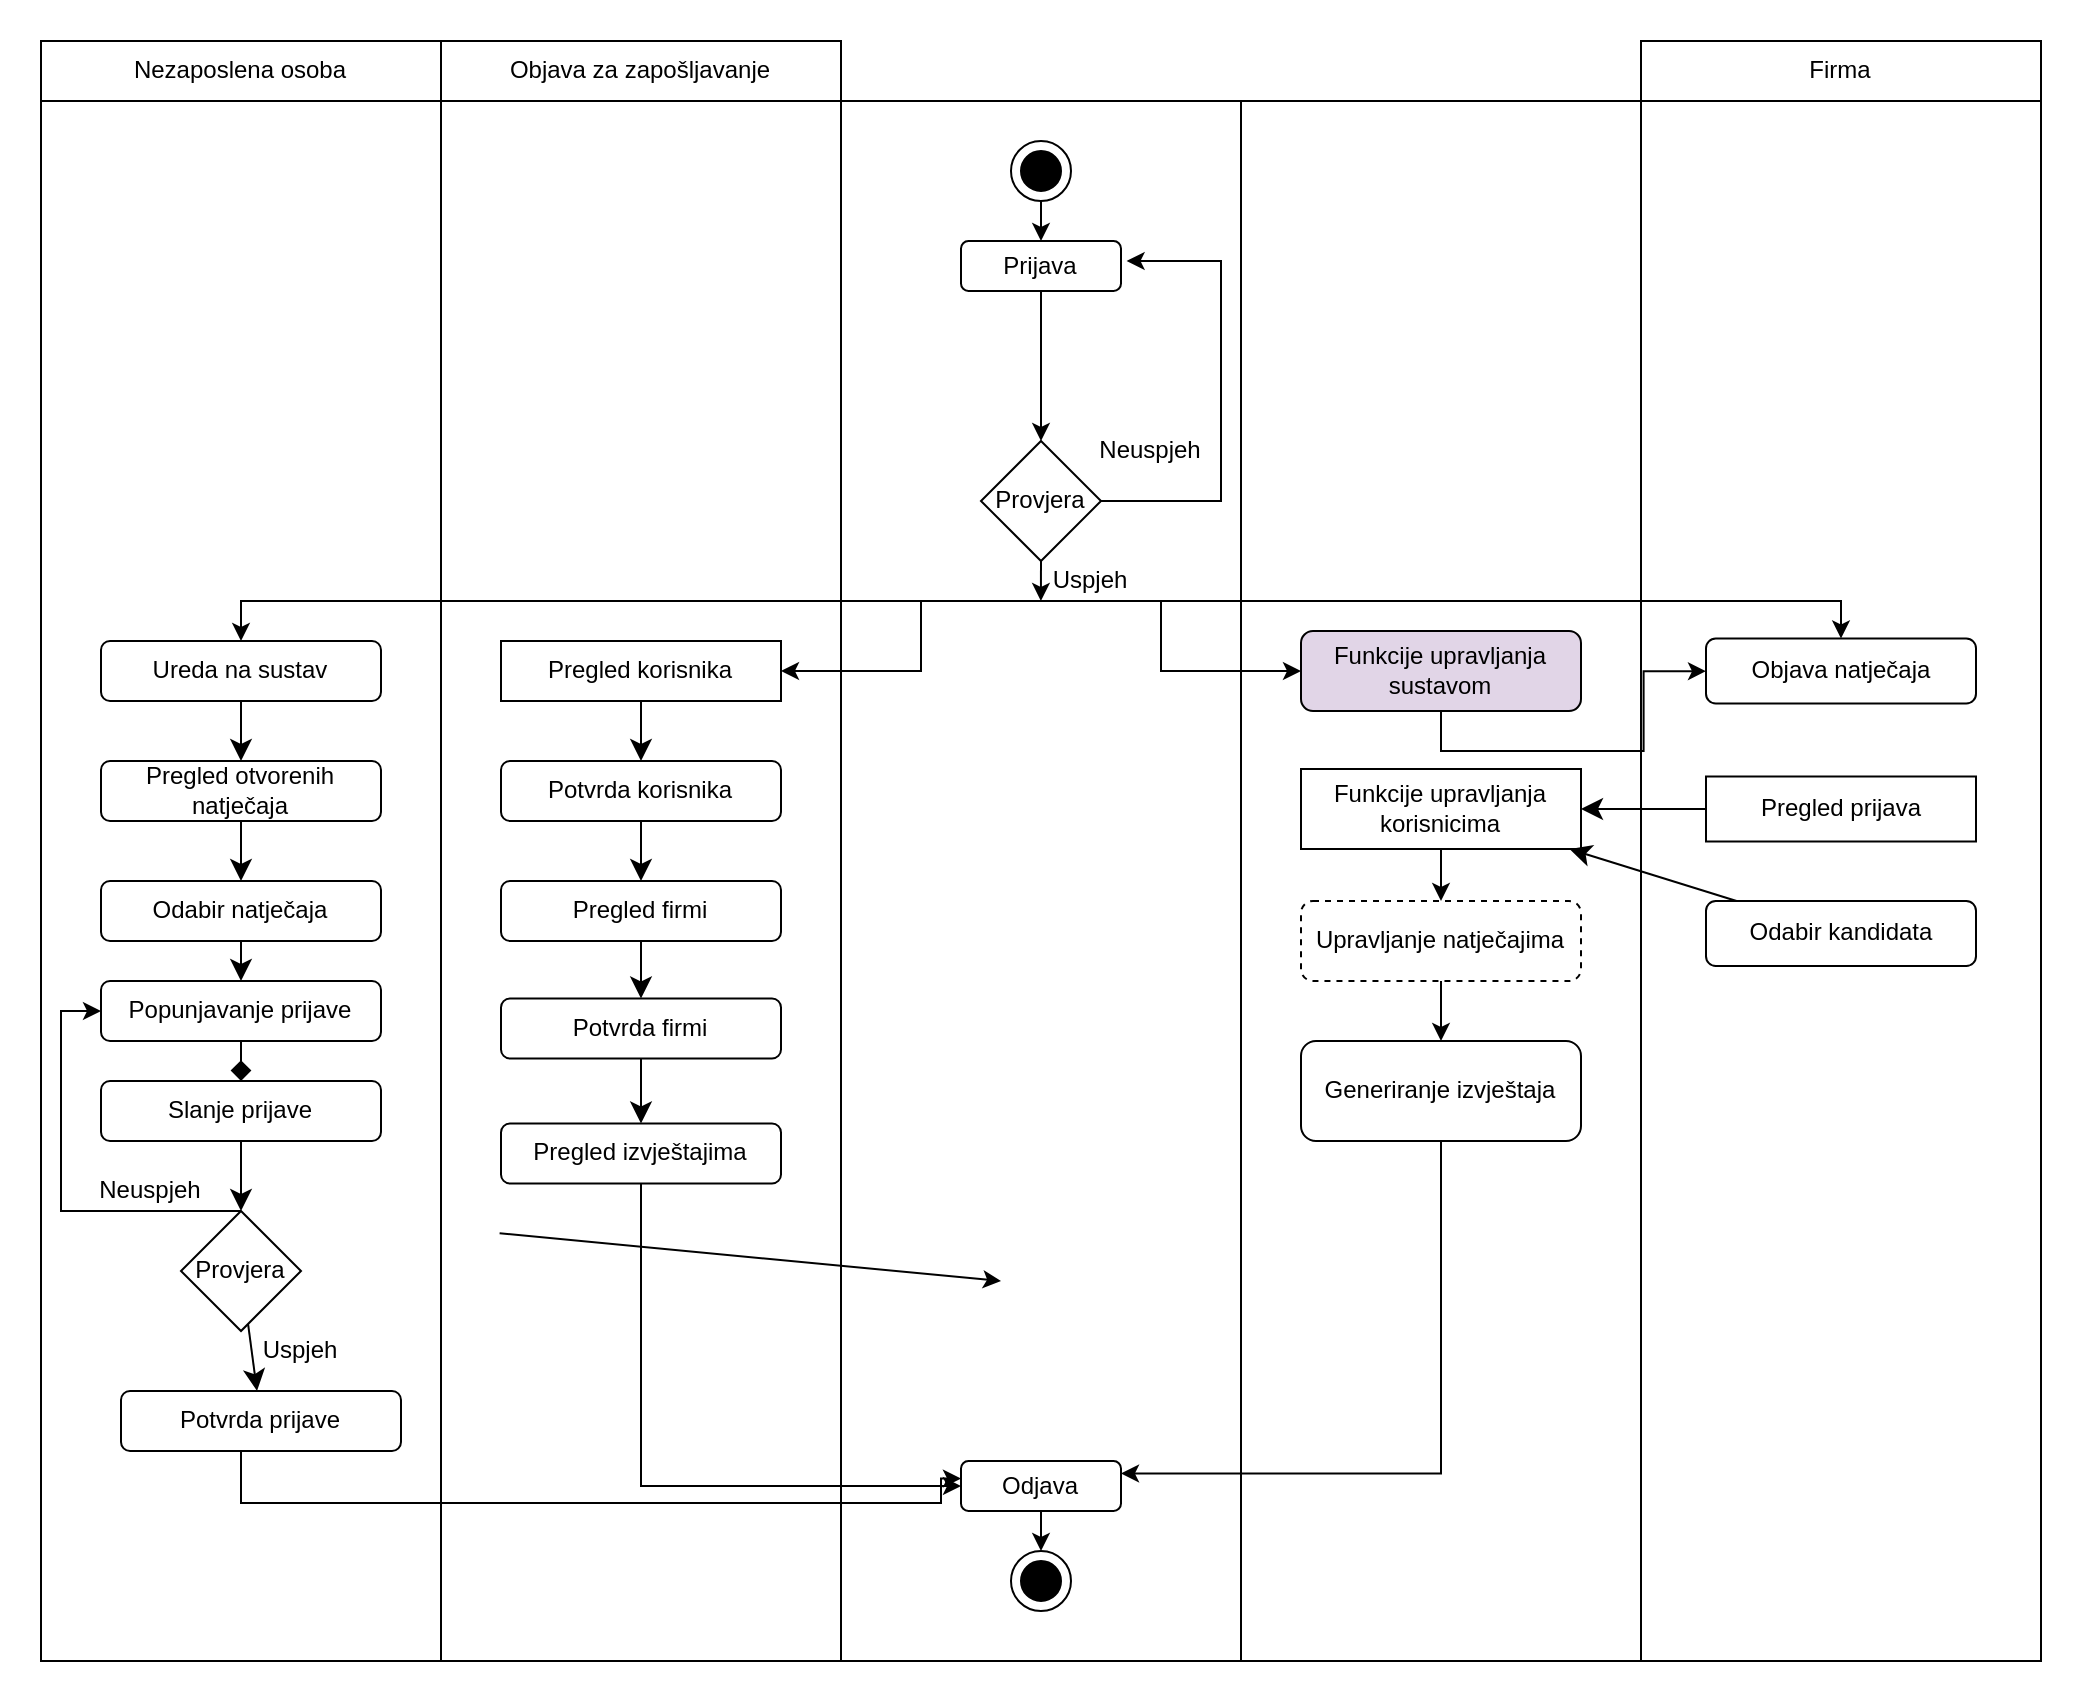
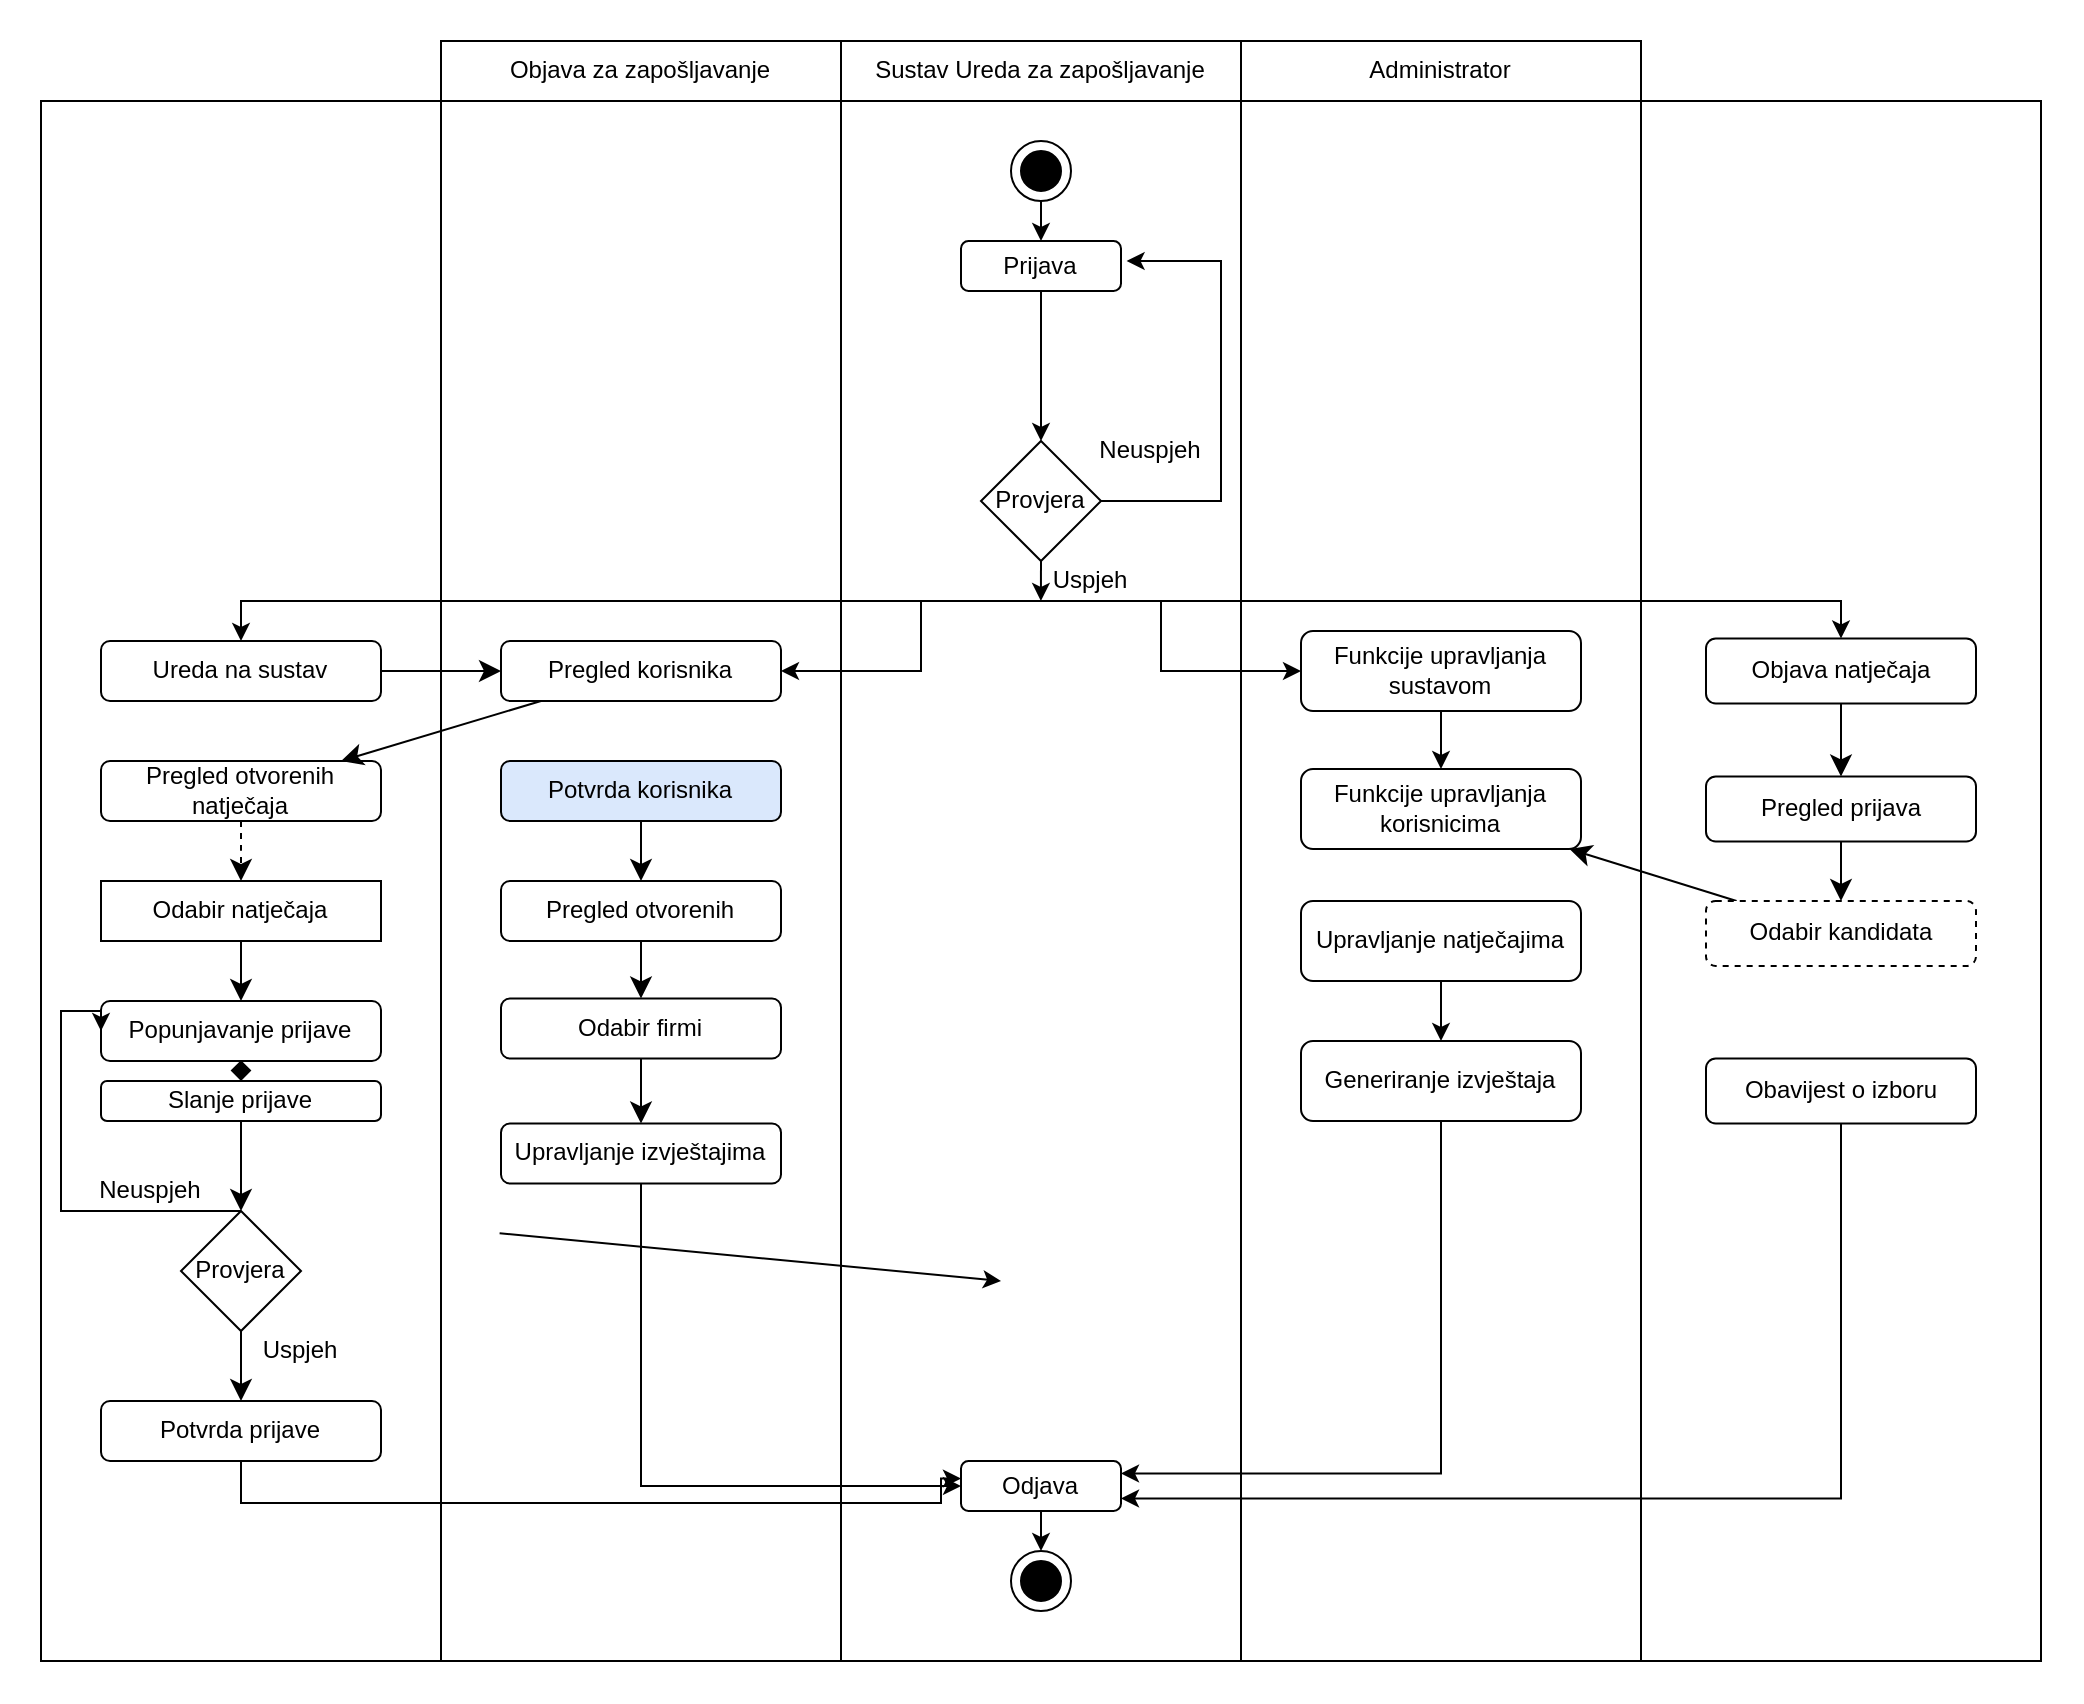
- <mxCell id="7" value="Nezaposlena osoba" style="rounded=0;whiteSpace=wrap;html=1;" parent="1" vertex="1"><mxGeometry x="20" y="20" width="200" height="30" as="geometry" /></mxCell>
+ <mxCell id="8" value="Sustav Ureda za zapošljavanje" style="rounded=0;whiteSpace=wrap;html=1;" parent="1" vertex="1"><mxGeometry x="420" y="20" width="200" height="30" as="geometry" /></mxCell>
+ <mxCell id="9" value="Administrator" style="rounded=0;whiteSpace=wrap;html=1;" parent="1" vertex="1"><mxGeometry x="620" y="20" width="200" height="30" as="geometry" /></mxCell>
- <mxCell id="17" value="Firma" style="rounded=0;whiteSpace=wrap;html=1;" parent="1" vertex="1"><mxGeometry x="820" y="20" width="200" height="30" as="geometry" /></mxCell>
- <mxCell id="59" value="Pregled korisnika" style="whiteSpace=wrap;html=1;rounded=0;" vertex="1" parent="1"><mxGeometry x="250" y="320" width="140" height="30" as="geometry" /></mxCell>
+ <mxCell id="59" value="Pregled korisnika" style="rounded=1;whiteSpace=wrap;html=1;" vertex="1" parent="1"><mxGeometry x="250" y="320" width="140" height="30" as="geometry" /></mxCell>
- <mxCell id="24" value="Funkcije upravljanja sustavom" style="rounded=1;whiteSpace=wrap;html=1;fillColor=#e1d5e7;" parent="1" vertex="1"><mxGeometry x="650" y="315" width="140" height="40" as="geometry" /></mxCell>
+ <mxCell id="24" value="Funkcije upravljanja sustavom" style="rounded=1;whiteSpace=wrap;html=1;" parent="1" vertex="1"><mxGeometry x="650" y="315" width="140" height="40" as="geometry" /></mxCell>
- <mxCell id="48" style="edgeStyle=none;curved=1;rounded=0;orthogonalLoop=1;jettySize=auto;html=1;fontSize=12;startSize=8;endSize=8;" edge="1" parent="1" source="49" target="51"><mxGeometry relative="1" as="geometry" /></mxCell>
+ <mxCell id="48" style="edgeStyle=none;curved=1;rounded=0;orthogonalLoop=1;jettySize=auto;html=1;fontSize=12;startSize=8;endSize=8;" edge="1" parent="1" source="49" target="59"><mxGeometry relative="1" as="geometry" /></mxCell>
- <mxCell id="58" style="edgeStyle=none;curved=1;rounded=0;orthogonalLoop=1;jettySize=auto;html=1;fontSize=12;startSize=8;endSize=8;" edge="1" parent="1" source="59" target="61"><mxGeometry relative="1" as="geometry" /></mxCell>
+ <mxCell id="58" style="edgeStyle=none;curved=1;rounded=0;orthogonalLoop=1;jettySize=auto;html=1;fontSize=12;startSize=8;endSize=8;" edge="1" parent="1" source="59" target="51"><mxGeometry relative="1" as="geometry" /></mxCell>
+ <mxCell id="35" style="edgeStyle=none;curved=1;rounded=0;orthogonalLoop=1;jettySize=auto;html=1;fontSize=12;startSize=8;endSize=8;" edge="1" parent="1" source="36" target="63"><mxGeometry relative="1" as="geometry" /></mxCell>
- <mxCell id="23" style="edgeStyle=orthogonalEdgeStyle;rounded=0;orthogonalLoop=1;jettySize=auto;html=1;exitX=0.5;exitY=1;exitDx=0;exitDy=0;" parent="1" source="24" target="36" edge="1"><mxGeometry relative="1" as="geometry" /></mxCell>
+ <mxCell id="23" style="edgeStyle=orthogonalEdgeStyle;rounded=0;orthogonalLoop=1;jettySize=auto;html=1;exitX=0.5;exitY=1;exitDx=0;exitDy=0;entryX=0.5;entryY=0;entryDx=0;entryDy=0;" parent="1" source="24" target="29" edge="1"><mxGeometry relative="1" as="geometry" /></mxCell>
- <mxCell id="61" value="Potvrda korisnika" style="rounded=1;whiteSpace=wrap;html=1;" vertex="1" parent="1"><mxGeometry x="250" y="380" width="140" height="30" as="geometry" /></mxCell>
+ <mxCell id="61" value="Potvrda korisnika" style="rounded=1;whiteSpace=wrap;html=1;fillColor=#dae8fc;" vertex="1" parent="1"><mxGeometry x="250" y="380" width="140" height="30" as="geometry" /></mxCell>
- <mxCell id="29" value="Funkcije upravljanja korisnicima" style="whiteSpace=wrap;html=1;rounded=0;" parent="1" vertex="1"><mxGeometry x="650" y="384" width="140" height="40" as="geometry" /></mxCell>
+ <mxCell id="29" value="Funkcije upravljanja korisnicima" style="rounded=1;whiteSpace=wrap;html=1;" parent="1" vertex="1"><mxGeometry x="650" y="384" width="140" height="40" as="geometry" /></mxCell>
- <mxCell id="62" style="edgeStyle=none;curved=1;rounded=0;orthogonalLoop=1;jettySize=auto;html=1;fontSize=12;startSize=8;endSize=8;" edge="1" parent="1" source="63" target="29"><mxGeometry relative="1" as="geometry" /></mxCell>
+ <mxCell id="62" style="edgeStyle=none;curved=1;rounded=0;orthogonalLoop=1;jettySize=auto;html=1;fontSize=12;startSize=8;endSize=8;" edge="1" parent="1" source="63" target="65"><mxGeometry relative="1" as="geometry" /></mxCell>
- <mxCell id="63" value="Pregled prijava" style="whiteSpace=wrap;html=1;rounded=0;" vertex="1" parent="1"><mxGeometry x="852.5" y="387.75" width="135" height="32.5" as="geometry" /></mxCell>
+ <mxCell id="63" value="Pregled prijava" style="rounded=1;whiteSpace=wrap;html=1;" vertex="1" parent="1"><mxGeometry x="852.5" y="387.75" width="135" height="32.5" as="geometry" /></mxCell>
- <mxCell id="50" style="edgeStyle=none;curved=1;rounded=0;orthogonalLoop=1;jettySize=auto;html=1;fontSize=12;startSize=8;endSize=8;" edge="1" parent="1" source="51" target="53"><mxGeometry relative="1" as="geometry" /></mxCell>
+ <mxCell id="50" style="edgeStyle=none;curved=1;rounded=0;orthogonalLoop=1;jettySize=auto;html=1;fontSize=12;startSize=8;endSize=8;dashed=1;" edge="1" parent="1" source="51" target="53"><mxGeometry relative="1" as="geometry" /></mxCell>
- <mxCell id="28" style="edgeStyle=orthogonalEdgeStyle;rounded=0;orthogonalLoop=1;jettySize=auto;html=1;exitX=0.5;exitY=1;exitDx=0;exitDy=0;entryX=0.5;entryY=0;entryDx=0;entryDy=0;" parent="1" source="29" target="31" edge="1"><mxGeometry relative="1" as="geometry" /></mxCell>
- <mxCell id="53" value="Odabir natječaja" style="rounded=1;whiteSpace=wrap;html=1;" vertex="1" parent="1"><mxGeometry x="50" y="440" width="140" height="30" as="geometry" /></mxCell>
+ <mxCell id="53" value="Odabir natječaja" style="whiteSpace=wrap;html=1;rounded=0;" vertex="1" parent="1"><mxGeometry x="50" y="440" width="140" height="30" as="geometry" /></mxCell>
- <mxCell id="71" value="Pregled firmi" style="rounded=1;whiteSpace=wrap;html=1;" vertex="1" parent="1"><mxGeometry x="250" y="440" width="140" height="30" as="geometry" /></mxCell>
+ <mxCell id="71" value="Pregled otvorenih" style="rounded=1;whiteSpace=wrap;html=1;" vertex="1" parent="1"><mxGeometry x="250" y="440" width="140" height="30" as="geometry" /></mxCell>
- <mxCell id="65" value="Odabir kandidata" style="rounded=1;whiteSpace=wrap;html=1;" vertex="1" parent="1"><mxGeometry x="852.5" y="450" width="135" height="32.5" as="geometry" /></mxCell>
+ <mxCell id="65" value="Odabir kandidata" style="rounded=1;whiteSpace=wrap;html=1;dashed=1;" vertex="1" parent="1"><mxGeometry x="852.5" y="450" width="135" height="32.5" as="geometry" /></mxCell>
- <mxCell id="31" value="Upravljanje natječajima" style="rounded=1;whiteSpace=wrap;html=1;dashed=1;" parent="1" vertex="1"><mxGeometry x="650" y="450" width="140" height="40" as="geometry" /></mxCell>
+ <mxCell id="31" value="Upravljanje natječajima" style="rounded=1;whiteSpace=wrap;html=1;" parent="1" vertex="1"><mxGeometry x="650" y="450" width="140" height="40" as="geometry" /></mxCell>
- <mxCell id="57" value="Popunjavanje prijave" style="rounded=1;whiteSpace=wrap;html=1;" vertex="1" parent="1"><mxGeometry x="50" y="490" width="140" height="30" as="geometry" /></mxCell>
+ <mxCell id="57" value="Popunjavanje prijave" style="rounded=1;whiteSpace=wrap;html=1;" vertex="1" parent="1"><mxGeometry x="50" y="500" width="140" height="30" as="geometry" /></mxCell>
- <mxCell id="69" value="Potvrda firmi" style="rounded=1;whiteSpace=wrap;html=1;" vertex="1" parent="1"><mxGeometry x="250" y="498.75" width="140" height="30" as="geometry" /></mxCell>
+ <mxCell id="69" value="Odabir firmi" style="rounded=1;whiteSpace=wrap;html=1;" vertex="1" parent="1"><mxGeometry x="250" y="498.75" width="140" height="30" as="geometry" /></mxCell>
- <mxCell id="33" value="Generiranje izvještaja" style="rounded=1;whiteSpace=wrap;html=1;" parent="1" vertex="1"><mxGeometry x="650" y="520" width="140" height="50" as="geometry" /></mxCell>
+ <mxCell id="33" value="Generiranje izvještaja" style="rounded=1;whiteSpace=wrap;html=1;" parent="1" vertex="1"><mxGeometry x="650" y="520" width="140" height="40" as="geometry" /></mxCell>
+ <mxCell id="66" value="Obavijest o izboru" style="rounded=1;whiteSpace=wrap;html=1;" vertex="1" parent="1"><mxGeometry x="852.5" y="528.75" width="135" height="32.5" as="geometry" /></mxCell>
- <mxCell id="55" value="Slanje prijave" style="rounded=1;whiteSpace=wrap;html=1;" vertex="1" parent="1"><mxGeometry x="50" y="540" width="140" height="30" as="geometry" /></mxCell>
+ <mxCell id="55" value="Slanje prijave" style="rounded=1;whiteSpace=wrap;html=1;" vertex="1" parent="1"><mxGeometry x="50" y="540" width="140" height="20" as="geometry" /></mxCell>
- <mxCell id="67" value="Pregled izvještajima" style="rounded=1;whiteSpace=wrap;html=1;" vertex="1" parent="1"><mxGeometry x="250" y="561.25" width="140" height="30" as="geometry" /></mxCell>
+ <mxCell id="67" value="Upravljanje izvještajima" style="rounded=1;whiteSpace=wrap;html=1;" vertex="1" parent="1"><mxGeometry x="250" y="561.25" width="140" height="30" as="geometry" /></mxCell>
- <mxCell id="54" value="Potvrda prijave" style="rounded=1;whiteSpace=wrap;html=1;" vertex="1" parent="1"><mxGeometry x="60" y="695" width="140" height="30" as="geometry" /></mxCell>
+ <mxCell id="54" value="Potvrda prijave" style="rounded=1;whiteSpace=wrap;html=1;" vertex="1" parent="1"><mxGeometry x="50" y="700" width="140" height="30" as="geometry" /></mxCell>
+ <mxCell id="34" style="edgeStyle=orthogonalEdgeStyle;rounded=0;orthogonalLoop=1;jettySize=auto;html=1;entryX=1;entryY=0.75;entryDx=0;entryDy=0;exitX=0.5;exitY=1;exitDx=0;exitDy=0;" parent="1" source="66" target="39" edge="1"><mxGeometry relative="1" as="geometry" /></mxCell>
